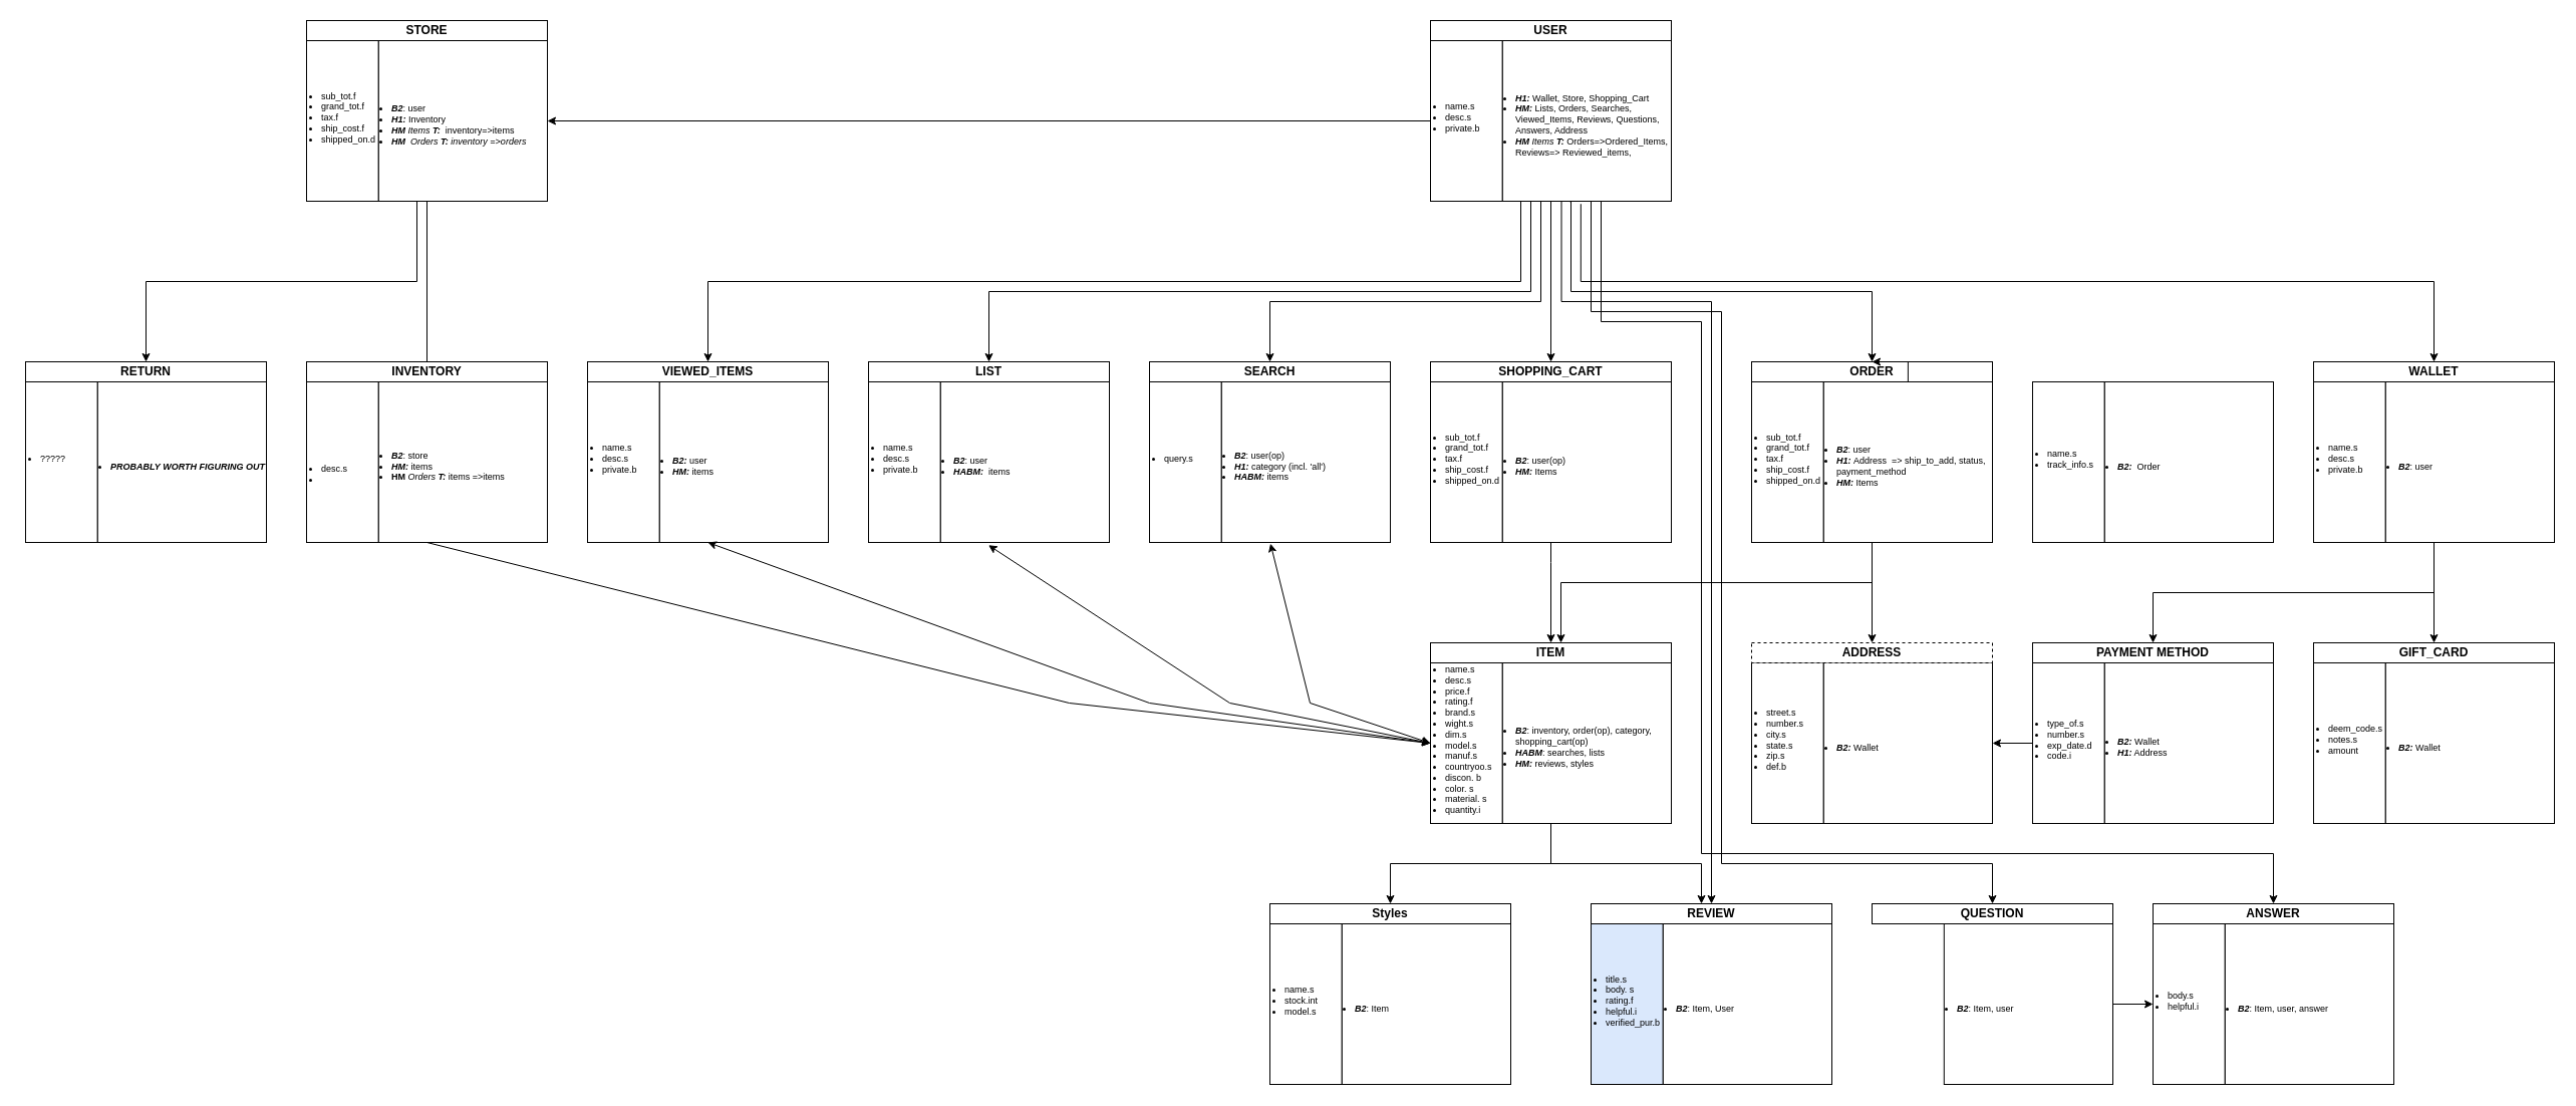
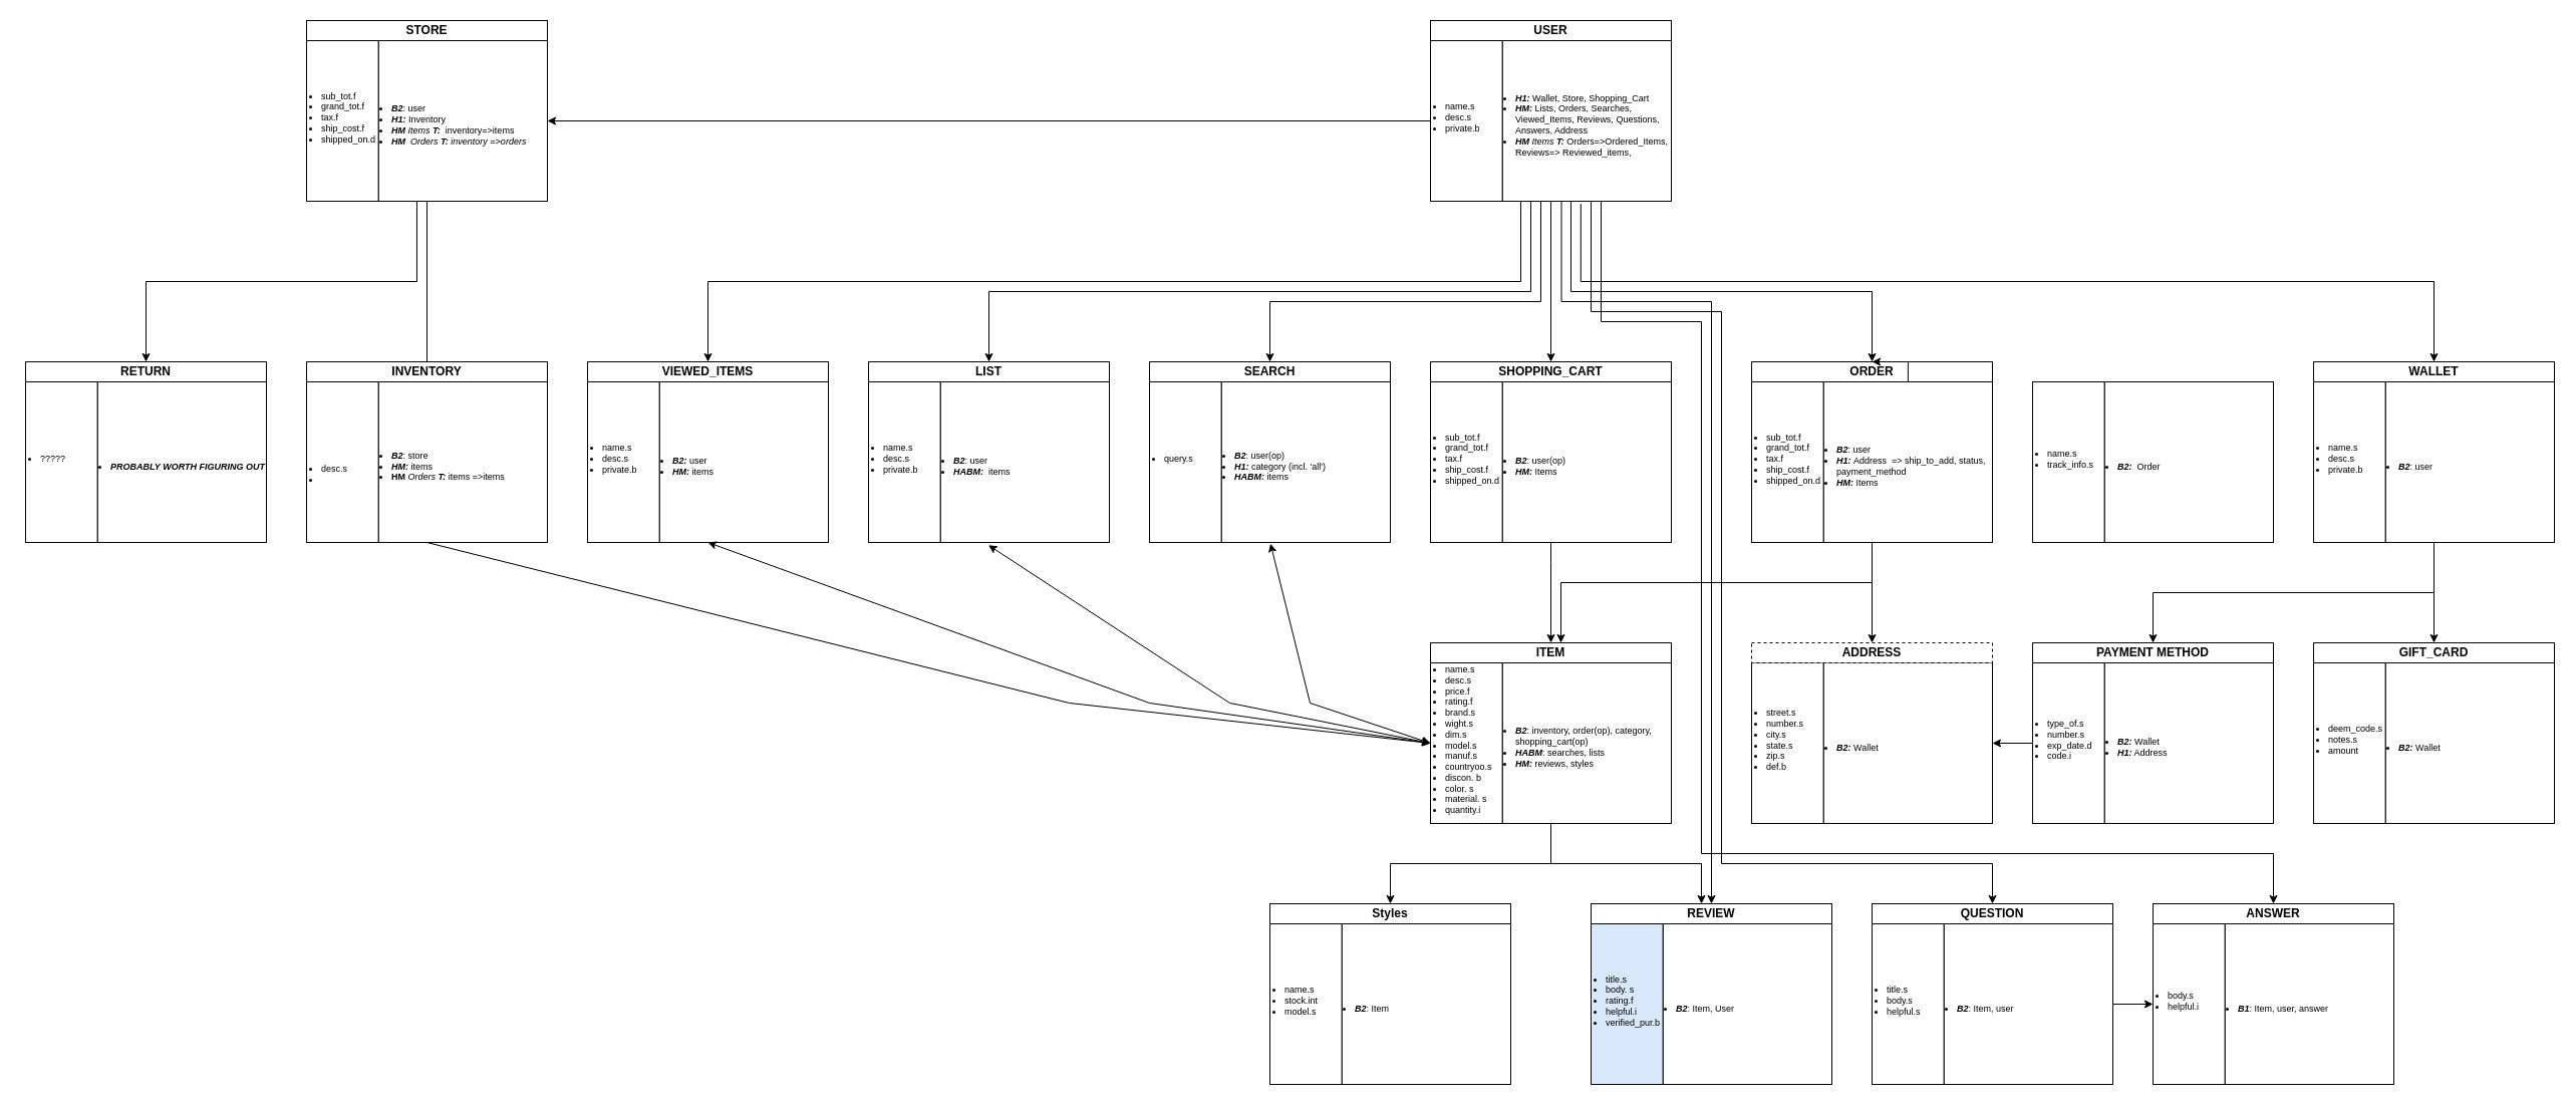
- <mxCell id="84" value="&lt;div&gt;&lt;br&gt;&lt;/div&gt;&lt;ul&gt;&lt;li&gt;&lt;b&gt;&lt;i&gt;B2&lt;/i&gt;&lt;/b&gt;: Item, user, answer&lt;/li&gt;&lt;/ul&gt;" style="rounded=0;whiteSpace=wrap;html=1;fontSize=9;align=left;verticalAlign=middle;labelPosition=center;verticalLabelPosition=middle;textDirection=ltr;horizontal=1;spacingLeft=-27;spacingRight=0;spacing=0;spacingTop=-2;" vertex="1" parent="82"><mxGeometry x="71.794" y="20" width="168.21" height="160" as="geometry" /></mxCell>
+ <mxCell id="84" value="&lt;div&gt;&lt;br&gt;&lt;/div&gt;&lt;ul&gt;&lt;li&gt;&lt;b&gt;&lt;i&gt;B1&lt;/i&gt;&lt;/b&gt;: Item, user, answer&lt;/li&gt;&lt;/ul&gt;" style="rounded=0;whiteSpace=wrap;html=1;fontSize=9;align=left;verticalAlign=middle;labelPosition=center;verticalLabelPosition=middle;textDirection=ltr;horizontal=1;spacingLeft=-27;spacingRight=0;spacing=0;spacingTop=-2;" vertex="1" parent="82"><mxGeometry x="71.794" y="20" width="168.21" height="160" as="geometry" /></mxCell>
+ <mxCell id="79" value="&lt;ul style=&quot;font-size: 9px&quot;&gt;&lt;li&gt;title.s&lt;/li&gt;&lt;li&gt;body.s&lt;/li&gt;&lt;li&gt;helpful.s&lt;/li&gt;&lt;/ul&gt;" style="rounded=0;whiteSpace=wrap;html=1;fontSize=26;align=left;spacingLeft=-27;spacingTop=-6;" vertex="1" parent="78"><mxGeometry y="20" width="71.79" height="160" as="geometry" /></mxCell>
